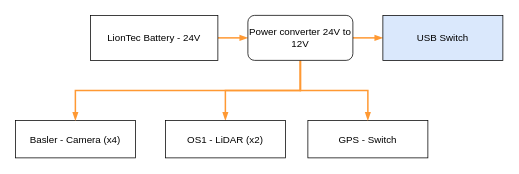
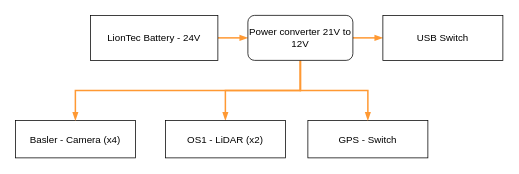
- <mxCell id="10" value="Power converter 24V to 12V" style="rounded=1;whiteSpace=wrap;html=1;shadow=0;glass=0;comic=0;strokeColor=#000000;strokeWidth=1;fillColor=#ffffff;gradientColor=none;fontFamily=Helvetica;fontSize=13;fontColor=#000000;" parent="1" vertex="1"><mxGeometry x="330" y="20" width="140" height="60" as="geometry" /></mxCell>
+ <mxCell id="10" value="Power converter 21V to 12V" style="rounded=1;whiteSpace=wrap;html=1;shadow=0;glass=0;comic=0;strokeColor=#000000;strokeWidth=1;fillColor=#ffffff;gradientColor=none;fontFamily=Helvetica;fontSize=13;fontColor=#000000;" parent="1" vertex="1"><mxGeometry x="330" y="20" width="140" height="60" as="geometry" /></mxCell>
- <mxCell id="12" value="&lt;div&gt;&lt;div style=&quot;font-size: 13px&quot;&gt;USB Switch&lt;br&gt;&lt;/div&gt;&lt;/div&gt;" style="rounded=0;whiteSpace=wrap;html=1;fontFamily=Helvetica;fontSize=13;fontColor=#000000;fillColor=#dae8fc;" parent="1" vertex="1"><mxGeometry x="510" y="20" width="160" height="60" as="geometry" /></mxCell>
+ <mxCell id="12" value="&lt;div&gt;&lt;div style=&quot;font-size: 13px&quot;&gt;USB Switch&lt;br&gt;&lt;/div&gt;&lt;/div&gt;" style="rounded=0;whiteSpace=wrap;html=1;fontFamily=Helvetica;fontSize=13;fontColor=#000000;fillColor=#FFFFFF;" parent="1" vertex="1"><mxGeometry x="510" y="20" width="160" height="60" as="geometry" /></mxCell>
